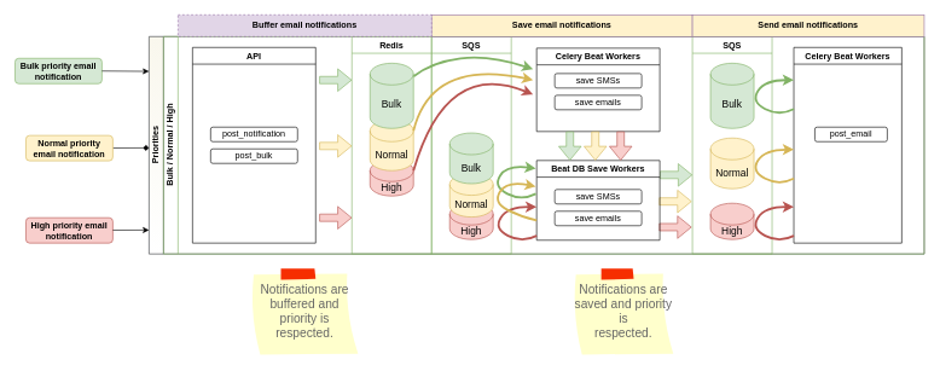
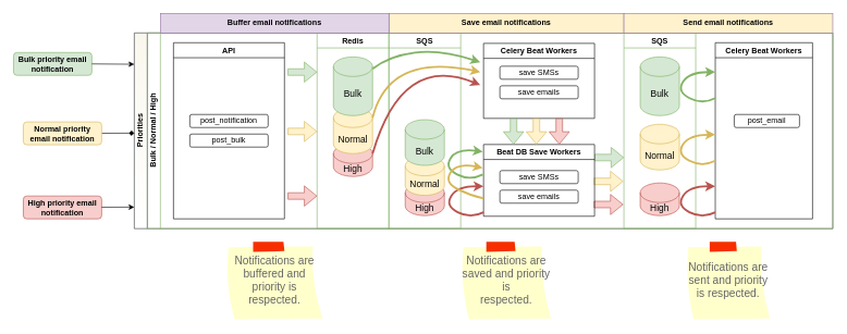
- <mxCell id="51" value="Buffer email notifications" style="rounded=0;whiteSpace=wrap;html=1;fillColor=#e1d5e7;strokeColor=#9673a6;fontStyle=1;dashed=1;" vertex="1" parent="1"><mxGeometry x="245" y="20" width="350" height="30" as="geometry" /></mxCell>
+ <mxCell id="51" value="Buffer email notifications" style="rounded=0;whiteSpace=wrap;html=1;fillColor=#e1d5e7;strokeColor=#9673a6;fontStyle=1" vertex="1" parent="1"><mxGeometry x="245" y="20" width="350" height="30" as="geometry" /></mxCell>
- <mxCell id="60" value="Notifications are saved and priority is&lt;br&gt;respected." style="strokeWidth=1;shadow=0;dashed=0;align=center;html=1;shape=mxgraph.mockup.text.stickyNote2;fontColor=#666666;mainText=;fontSize=17;whiteSpace=wrap;fillColor=#ffffcc;strokeColor=#F62E00;" vertex="1" parent="1"><mxGeometry x="790" y="370" width="140" height="120" as="geometry" /></mxCell>
+ <mxCell id="60" value="Notifications are saved and priority is&lt;br&gt;respected." style="strokeWidth=1;shadow=0;dashed=0;align=center;html=1;shape=mxgraph.mockup.text.stickyNote2;fontColor=#666666;mainText=;fontSize=17;whiteSpace=wrap;fillColor=#ffffcc;strokeColor=#F62E00;" vertex="1" parent="1"><mxGeometry x="705" y="370" width="140" height="120" as="geometry" /></mxCell>
+ <mxCell id="58" value="Notifications are sent and priority is respected." style="strokeWidth=1;shadow=0;dashed=0;align=center;html=1;shape=mxgraph.mockup.text.stickyNote2;fontColor=#666666;mainText=;fontSize=17;whiteSpace=wrap;fillColor=#ffffcc;strokeColor=#F62E00;" vertex="1" parent="1"><mxGeometry x="1050" y="370" width="130" height="120" as="geometry" /></mxCell>
